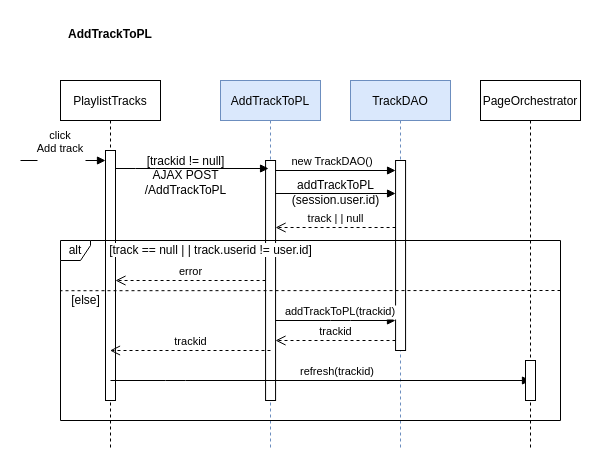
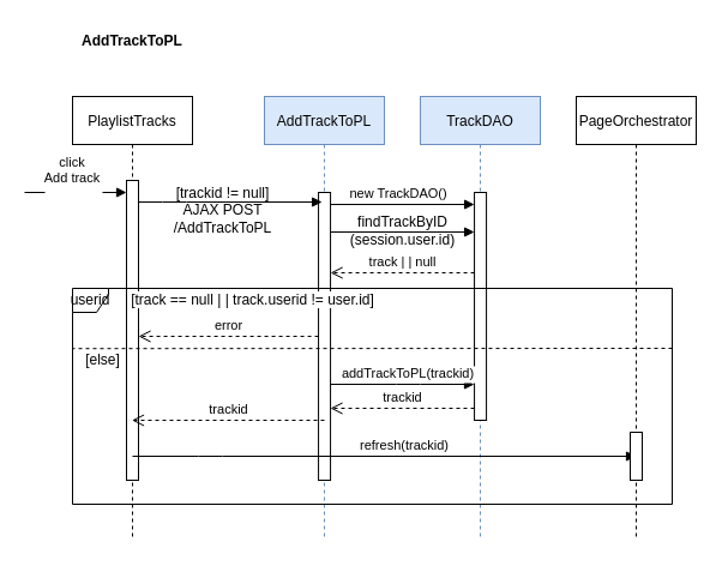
- <mxCell id="9" value="addTrackToPL&lt;br&gt;(session.user.id)" style="text;html=1;align=center;verticalAlign=middle;resizable=0;points=[];autosize=1;strokeColor=none;" parent="7" vertex="1"><mxGeometry x="-70" y="97" width="110" height="30" as="geometry" /></mxCell>
+ <mxCell id="9" value="findTrackByID&lt;br&gt;(session.user.id)" style="text;html=1;align=center;verticalAlign=middle;resizable=0;points=[];autosize=1;strokeColor=none;" parent="7" vertex="1"><mxGeometry x="-70" y="97" width="110" height="30" as="geometry" /></mxCell>
- <mxCell id="17" value="alt" style="shape=umlFrame;whiteSpace=wrap;html=1;width=30;height=20;" parent="1" vertex="1"><mxGeometry x="60" y="240" width="500" height="180" as="geometry" /></mxCell>
+ <mxCell id="17" value="userid" style="shape=umlFrame;whiteSpace=wrap;html=1;width=30;height=20;" parent="1" vertex="1"><mxGeometry x="60" y="240" width="500" height="180" as="geometry" /></mxCell>
